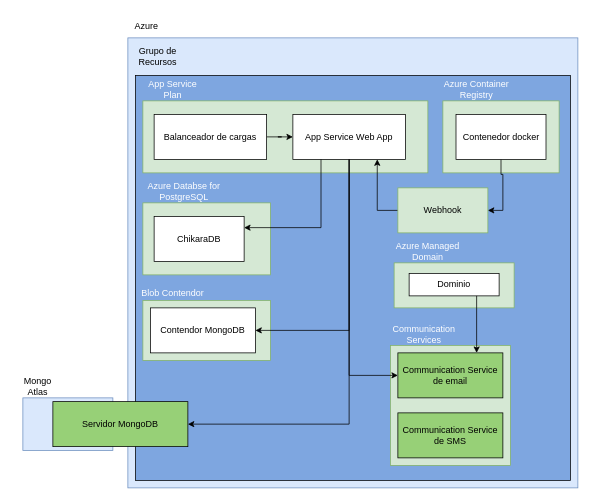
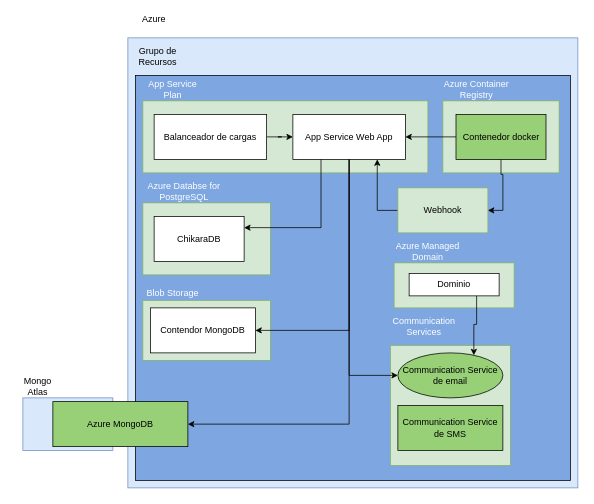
- <mxCell id="2" value="Azure" style="text;html=1;strokeColor=none;fillColor=none;align=center;verticalAlign=middle;whiteSpace=wrap;rounded=0;" vertex="1" parent="1"><mxGeometry x="170" y="20" width="50" height="30" as="geometry" /></mxCell>
+ <mxCell id="2" value="Azure" style="text;html=1;strokeColor=none;fillColor=none;align=center;verticalAlign=middle;whiteSpace=wrap;rounded=0;" vertex="1" parent="1"><mxGeometry x="180" y="10" width="50" height="30" as="geometry" /></mxCell>
+ <mxCell id="18" style="edgeStyle=orthogonalEdgeStyle;rounded=0;orthogonalLoop=1;jettySize=auto;html=1;exitX=0;exitY=0.5;exitDx=0;exitDy=0;fontColor=#000000;" edge="1" parent="1" source="20" target="11"><mxGeometry relative="1" as="geometry" /></mxCell>
- <mxCell id="20" value="Contenedor docker" style="rounded=0;whiteSpace=wrap;html=1;" vertex="1" parent="1"><mxGeometry x="607.5" y="152" width="120" height="60" as="geometry" /></mxCell>
+ <mxCell id="20" value="Contenedor docker" style="rounded=0;whiteSpace=wrap;html=1;fillColor=#97d077;" vertex="1" parent="1"><mxGeometry x="607.5" y="152" width="120" height="60" as="geometry" /></mxCell>
- <mxCell id="24" value="Blob Contendor" style="text;html=1;strokeColor=none;fillColor=none;align=center;verticalAlign=middle;whiteSpace=wrap;rounded=0;fontColor=#FFFFFF;" vertex="1" parent="1"><mxGeometry x="175" y="375" width="110" height="30" as="geometry" /></mxCell>
+ <mxCell id="24" value="Blob Storage" style="text;html=1;strokeColor=none;fillColor=none;align=center;verticalAlign=middle;whiteSpace=wrap;rounded=0;fontColor=#FFFFFF;" vertex="1" parent="1"><mxGeometry x="175" y="375" width="110" height="30" as="geometry" /></mxCell>
- <mxCell id="31" value="Communication Services" style="text;html=1;strokeColor=none;fillColor=none;align=center;verticalAlign=middle;whiteSpace=wrap;rounded=0;fontColor=#FFFFFF;" vertex="1" parent="1"><mxGeometry x="510" y="430" width="110" height="30" as="geometry" /></mxCell>
+ <mxCell id="31" value="Communication Services" style="text;html=1;strokeColor=none;fillColor=none;align=center;verticalAlign=middle;whiteSpace=wrap;rounded=0;fontColor=#FFFFFF;" vertex="1" parent="1"><mxGeometry x="510" y="420" width="110" height="30" as="geometry" /></mxCell>
- <mxCell id="32" value="Communication Service de email" style="rounded=0;whiteSpace=wrap;html=1;strokeColor=#000000;fillColor=#97D077;" vertex="1" parent="1"><mxGeometry x="530" y="470" width="140" height="60" as="geometry" /></mxCell>
+ <mxCell id="32" value="Communication Service de email" style="ellipse;whiteSpace=wrap;html=1;strokeColor=#000000;fillColor=#97D077;" vertex="1" parent="1"><mxGeometry x="530" y="470" width="140" height="60" as="geometry" /></mxCell>
- <mxCell id="36" value="Servidor MongoDB" style="rounded=0;whiteSpace=wrap;html=1;strokeColor=#000000;fontColor=#000000;fillColor=#97D077;" vertex="1" parent="1"><mxGeometry x="70" y="535" width="180" height="60" as="geometry" /></mxCell>
+ <mxCell id="36" value="Azure MongoDB" style="rounded=0;whiteSpace=wrap;html=1;strokeColor=#000000;fontColor=#000000;fillColor=#97D077;" vertex="1" parent="1"><mxGeometry x="70" y="535" width="180" height="60" as="geometry" /></mxCell>
- <mxCell id="33" value="Communication Service de SMS" style="rounded=0;whiteSpace=wrap;html=1;strokeColor=#000000;fillColor=#97D077;" vertex="1" parent="1"><mxGeometry x="530" y="550" width="140" height="60" as="geometry" /></mxCell>
+ <mxCell id="33" value="Communication Service de SMS" style="rounded=0;whiteSpace=wrap;html=1;strokeColor=#000000;fillColor=#97D077;" vertex="1" parent="1"><mxGeometry x="530" y="540" width="140" height="60" as="geometry" /></mxCell>
